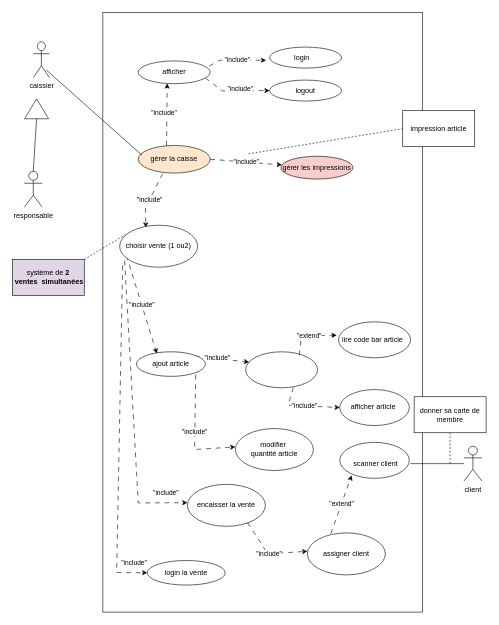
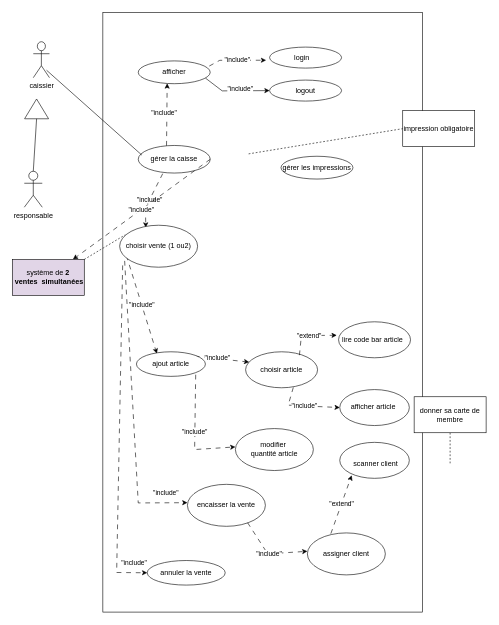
- <mxCell id="21" value="" style="endArrow=classic;html=1;rounded=0;entryX=0;entryY=0.5;entryDx=0;entryDy=0;endFill=1;dashed=1;dashPattern=8 8;exitX=0.933;exitY=0.753;exitDx=0;exitDy=0;exitPerimeter=0;" parent="1" source="24" target="18" edge="1"><mxGeometry width="50" height="50" relative="1" as="geometry"><mxPoint x="328" y="170" as="sourcePoint" /><mxPoint x="465" y="212" as="targetPoint" /><Array as="points"><mxPoint x="370" y="151" /></Array></mxGeometry></mxCell>
+ <mxCell id="21" value="" style="endArrow=classic;html=1;rounded=0;entryX=0;entryY=0.5;entryDx=0;entryDy=0;endFill=1;dashed=0;dashPattern=8 8;exitX=0.933;exitY=0.753;exitDx=0;exitDy=0;exitPerimeter=0;" parent="1" source="24" target="18" edge="1"><mxGeometry width="50" height="50" relative="1" as="geometry"><mxPoint x="328" y="170" as="sourcePoint" /><mxPoint x="465" y="212" as="targetPoint" /><Array as="points"><mxPoint x="370" y="151" /></Array></mxGeometry></mxCell>
- <mxCell id="61" value="impression article" style="rounded=0;whiteSpace=wrap;html=1;" vertex="1" parent="1"><mxGeometry x="671" y="184" width="120" height="60" as="geometry" /></mxCell>
+ <mxCell id="61" value="impression obligatoire" style="rounded=0;whiteSpace=wrap;html=1;" vertex="1" parent="1"><mxGeometry x="671" y="184" width="120" height="60" as="geometry" /></mxCell>
- <mxCell id="23" value="gérer la caisse" style="ellipse;whiteSpace=wrap;html=1;fillColor=#ffe6cc;" parent="1" vertex="1"><mxGeometry x="230" y="242" width="120" height="46" as="geometry" /></mxCell>
+ <mxCell id="23" value="gérer la caisse" style="ellipse;whiteSpace=wrap;html=1;" parent="1" vertex="1"><mxGeometry x="230" y="242" width="120" height="46" as="geometry" /></mxCell>
- <mxCell id="55" value="&quot;include&quot;" style="endArrow=classic;html=1;rounded=0;exitX=1;exitY=0.5;exitDx=0;exitDy=0;dashed=1;dashPattern=8 8;" parent="1" source="23" target="54" edge="1"><mxGeometry width="50" height="50" relative="1" as="geometry"><mxPoint x="547" y="492" as="sourcePoint" /><mxPoint x="597" y="442" as="targetPoint" /></mxGeometry></mxCell>
+ <mxCell id="55" value="&quot;include&quot;" style="endArrow=classic;html=1;rounded=0;exitX=1;exitY=0.5;exitDx=0;exitDy=0;dashed=1;dashPattern=8 8;" parent="1" source="23" target="56" edge="1"><mxGeometry width="50" height="50" relative="1" as="geometry"><mxPoint x="547" y="492" as="sourcePoint" /><mxPoint x="597" y="442" as="targetPoint" /></mxGeometry></mxCell>
- <mxCell id="54" value="gérer les impressions" style="ellipse;whiteSpace=wrap;html=1;fillColor=#f8cecc;" parent="1" vertex="1"><mxGeometry x="468" y="260" width="120" height="38" as="geometry" /></mxCell>
+ <mxCell id="54" value="gérer les impressions" style="ellipse;whiteSpace=wrap;html=1;" parent="1" vertex="1"><mxGeometry x="468" y="260" width="120" height="38" as="geometry" /></mxCell>
+ <mxCell id="37" value="choisir article" style="html=1;strokeColor=none;fillColor=none;align=center;verticalAlign=middle;rotatable=0;whiteSpace=wrap;" parent="36" vertex="1"><mxGeometry y="22.501" width="120" height="15" as="geometry" /></mxCell>
- <mxCell id="50" value="" style="endArrow=none;html=1;rounded=0;entryX=1;entryY=0.5;entryDx=0;entryDy=0;endFill=0;" parent="1" source="51" target="49" edge="1"><mxGeometry width="50" height="50" relative="1" as="geometry"><mxPoint x="286" y="846" as="sourcePoint" /><mxPoint x="336" y="796" as="targetPoint" /></mxGeometry></mxCell>
- <mxCell id="51" value="client" style="shape=umlActor;verticalLabelPosition=bottom;verticalAlign=top;html=1;outlineConnect=0;" parent="1" vertex="1"><mxGeometry x="773" y="743.5" width="30" height="58" as="geometry" /></mxCell>
- <mxCell id="59" value="login la vente" style="html=1;strokeColor=none;fillColor=none;align=center;verticalAlign=middle;rotatable=0;whiteSpace=wrap;" vertex="1" parent="58"><mxGeometry y="15.373" width="130" height="10.25" as="geometry" /></mxCell>
+ <mxCell id="59" value="annuler la vente" style="html=1;strokeColor=none;fillColor=none;align=center;verticalAlign=middle;rotatable=0;whiteSpace=wrap;" vertex="1" parent="58"><mxGeometry y="15.373" width="130" height="10.25" as="geometry" /></mxCell>
